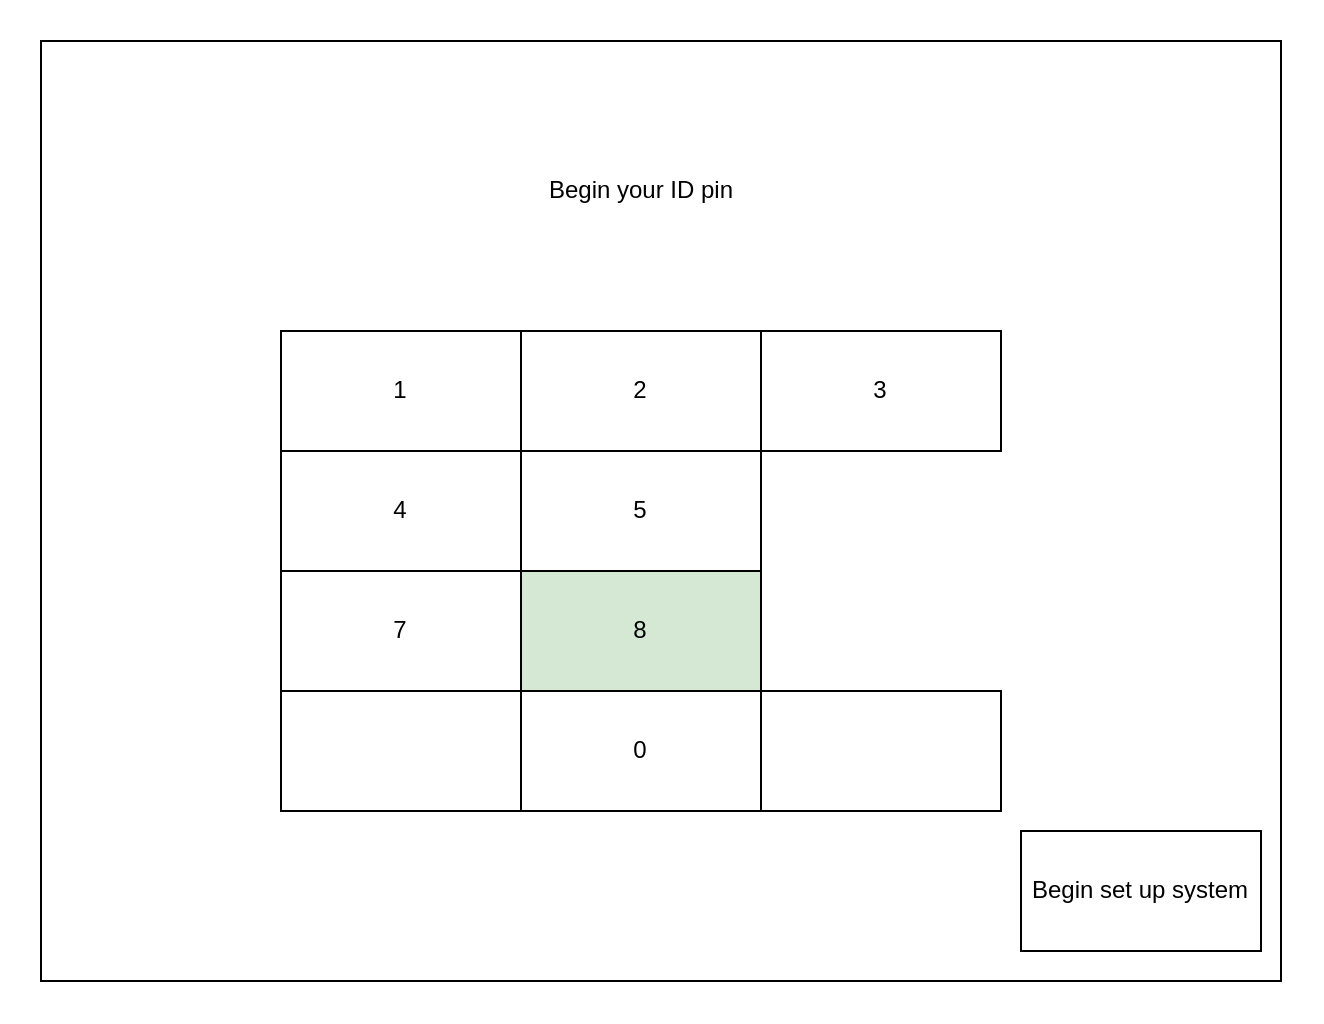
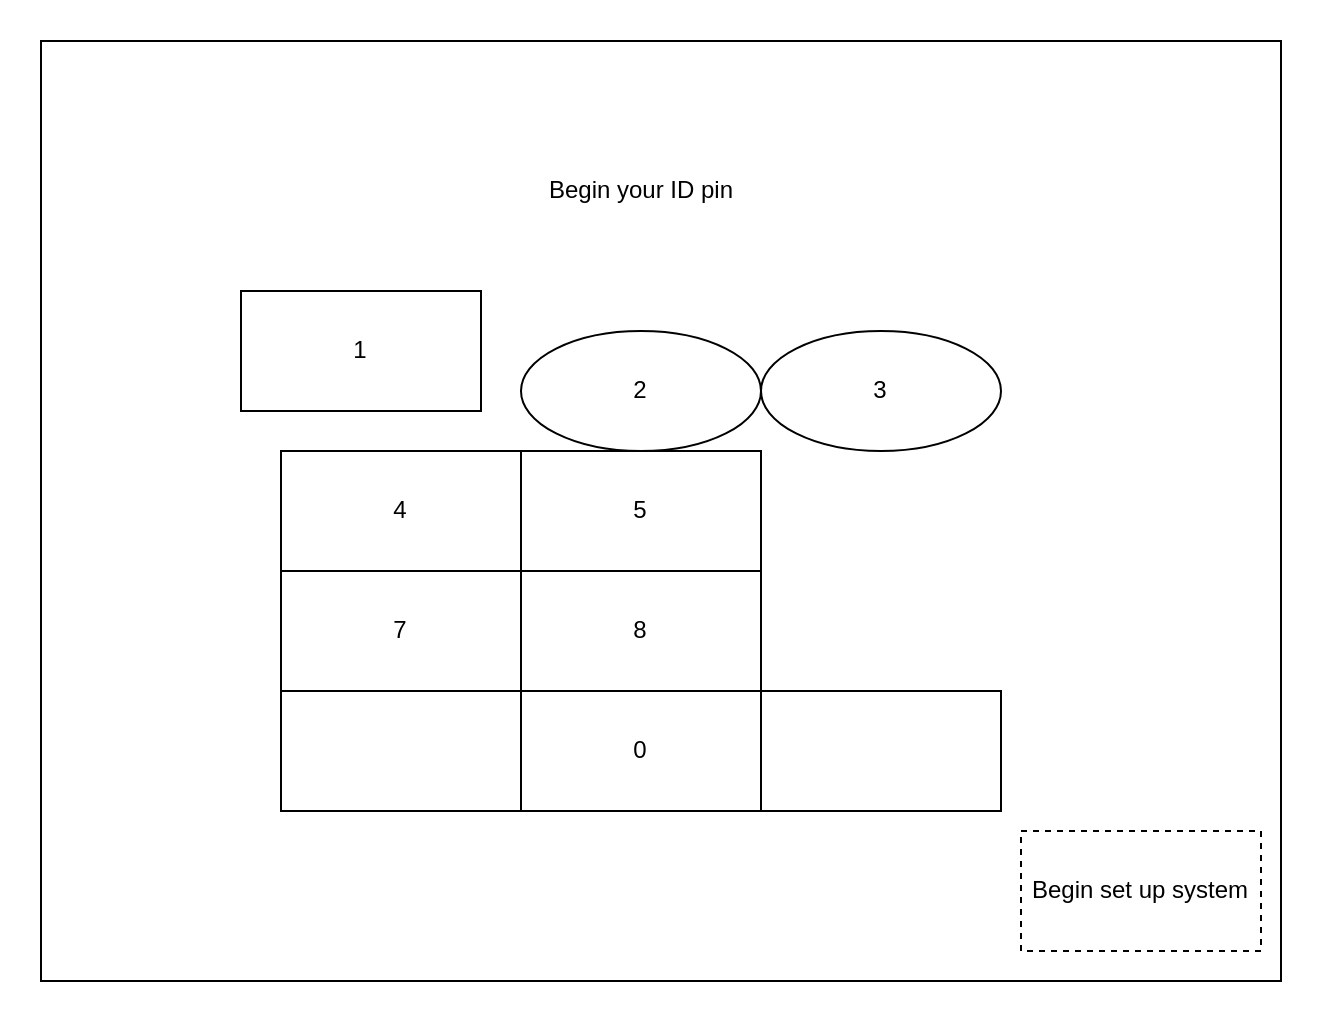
- <mxCell id="12" value="1" style="rounded=0;whiteSpace=wrap;html=1;" parent="1" vertex="1"><mxGeometry x="140" y="165" width="120" height="60" as="geometry" /></mxCell>
+ <mxCell id="12" value="1" style="rounded=0;whiteSpace=wrap;html=1;" parent="1" vertex="1"><mxGeometry x="120" y="145" width="120" height="60" as="geometry" /></mxCell>
- <mxCell id="11" value="2" style="rounded=0;whiteSpace=wrap;html=1;" parent="1" vertex="1"><mxGeometry x="260" y="165" width="120" height="60" as="geometry" /></mxCell>
+ <mxCell id="11" value="2" style="ellipse;whiteSpace=wrap;html=1;" parent="1" vertex="1"><mxGeometry x="260" y="165" width="120" height="60" as="geometry" /></mxCell>
- <mxCell id="10" value="3" style="rounded=0;whiteSpace=wrap;html=1;" parent="1" vertex="1"><mxGeometry x="380" y="165" width="120" height="60" as="geometry" /></mxCell>
+ <mxCell id="10" value="3" style="ellipse;whiteSpace=wrap;html=1;" parent="1" vertex="1"><mxGeometry x="380" y="165" width="120" height="60" as="geometry" /></mxCell>
- <mxCell id="3" value="8" style="rounded=0;whiteSpace=wrap;html=1;fillColor=#d5e8d4;" parent="1" vertex="1"><mxGeometry x="260" y="285" width="120" height="60" as="geometry" /></mxCell>
+ <mxCell id="3" value="8" style="rounded=0;whiteSpace=wrap;html=1;" parent="1" vertex="1"><mxGeometry x="260" y="285" width="120" height="60" as="geometry" /></mxCell>
- <mxCell id="14" value="Begin set up system" style="rounded=0;whiteSpace=wrap;html=1;" vertex="1" parent="1"><mxGeometry x="510" y="415" width="120" height="60" as="geometry" /></mxCell>
+ <mxCell id="14" value="Begin set up system" style="rounded=0;whiteSpace=wrap;html=1;dashed=1;" vertex="1" parent="1"><mxGeometry x="510" y="415" width="120" height="60" as="geometry" /></mxCell>
